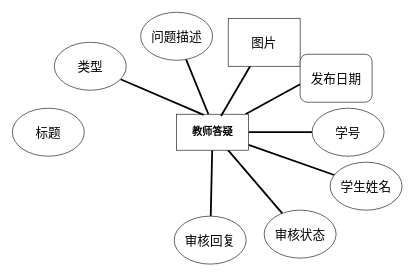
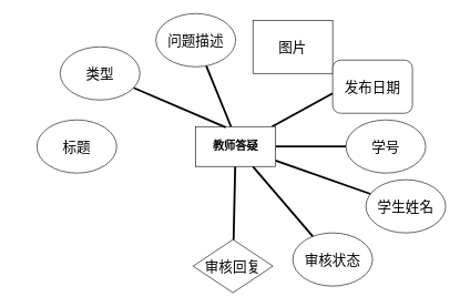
- <mxCell id="11" style="rounded=0;orthogonalLoop=1;jettySize=auto;html=1;endArrow=none;endFill=0;strokeWidth=3;exitX=0.617;exitY=0.05;exitDx=0;exitDy=0;exitPerimeter=0;" edge="1" parent="1" source="7" target="12"><mxGeometry relative="1" as="geometry"><mxPoint x="474" y="110" as="sourcePoint" /></mxGeometry></mxCell>
- <mxCell id="8" value="标题" style="ellipse;whiteSpace=wrap;html=1;fontSize=21;" vertex="1" parent="1"><mxGeometry x="20" y="180" width="120" height="80" as="geometry" /></mxCell>
+ <mxCell id="8" value="标题" style="ellipse;whiteSpace=wrap;html=1;fontSize=21;" vertex="1" parent="1"><mxGeometry x="55" y="180" width="120" height="80" as="geometry" /></mxCell>
- <mxCell id="19" value="审核回复" style="ellipse;whiteSpace=wrap;html=1;fontSize=21;" vertex="1" parent="1"><mxGeometry x="290" y="360" width="120" height="80" as="geometry" /></mxCell>
+ <mxCell id="19" value="审核回复" style="rhombus;whiteSpace=wrap;html=1;fontSize=21;" vertex="1" parent="1"><mxGeometry x="290" y="360" width="120" height="80" as="geometry" /></mxCell>
